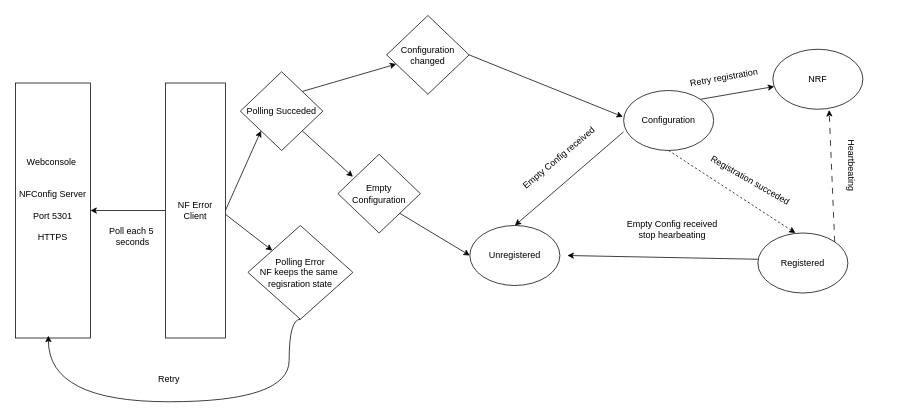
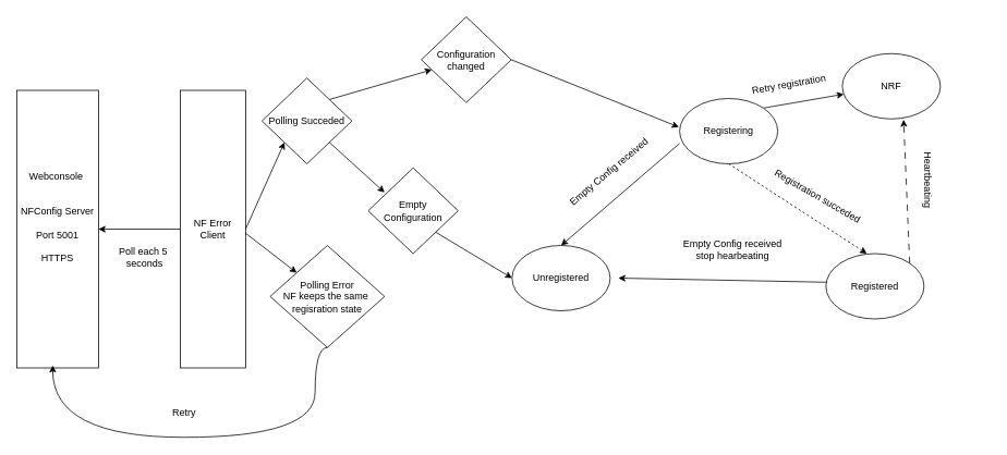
- <mxCell id="3" value="Configuration" style="ellipse;whiteSpace=wrap;html=1;fillColor=light-dark(#FFFFFF,#999900);" vertex="1" parent="1"><mxGeometry x="831" y="120" width="120" height="80" as="geometry" /></mxCell>
+ <mxCell id="3" value="Registering" style="ellipse;whiteSpace=wrap;html=1;fillColor=light-dark(#FFFFFF,#999900);" vertex="1" parent="1"><mxGeometry x="831" y="120" width="120" height="80" as="geometry" /></mxCell>
- <mxCell id="13" value="&lt;div&gt;Webconsole&amp;nbsp;&lt;/div&gt;&lt;div&gt;&lt;br&gt;&lt;/div&gt;&lt;div&gt;&lt;br&gt;&lt;/div&gt;&lt;div&gt;NFConfig Server&lt;/div&gt;&lt;div&gt;&lt;br&gt;&lt;/div&gt;&lt;div&gt;Port 5301&lt;/div&gt;&lt;div&gt;&lt;br&gt;&lt;/div&gt;&lt;div&gt;HTTPS&lt;/div&gt;&lt;div&gt;&lt;br&gt;&lt;/div&gt;&lt;div&gt;&lt;br&gt;&lt;/div&gt;" style="whiteSpace=wrap;html=1;fillColor=light-dark(#FFFFFF,#994C00);" vertex="1" parent="1"><mxGeometry x="20" y="110" width="100" height="340" as="geometry" /></mxCell>
+ <mxCell id="13" value="&lt;div&gt;Webconsole&amp;nbsp;&lt;/div&gt;&lt;div&gt;&lt;br&gt;&lt;/div&gt;&lt;div&gt;&lt;br&gt;&lt;/div&gt;&lt;div&gt;NFConfig Server&lt;/div&gt;&lt;div&gt;&lt;br&gt;&lt;/div&gt;&lt;div&gt;Port 5001&lt;/div&gt;&lt;div&gt;&lt;br&gt;&lt;/div&gt;&lt;div&gt;HTTPS&lt;/div&gt;&lt;div&gt;&lt;br&gt;&lt;/div&gt;&lt;div&gt;&lt;br&gt;&lt;/div&gt;" style="whiteSpace=wrap;html=1;fillColor=light-dark(#FFFFFF,#994C00);" vertex="1" parent="1"><mxGeometry x="20" y="110" width="100" height="340" as="geometry" /></mxCell>
